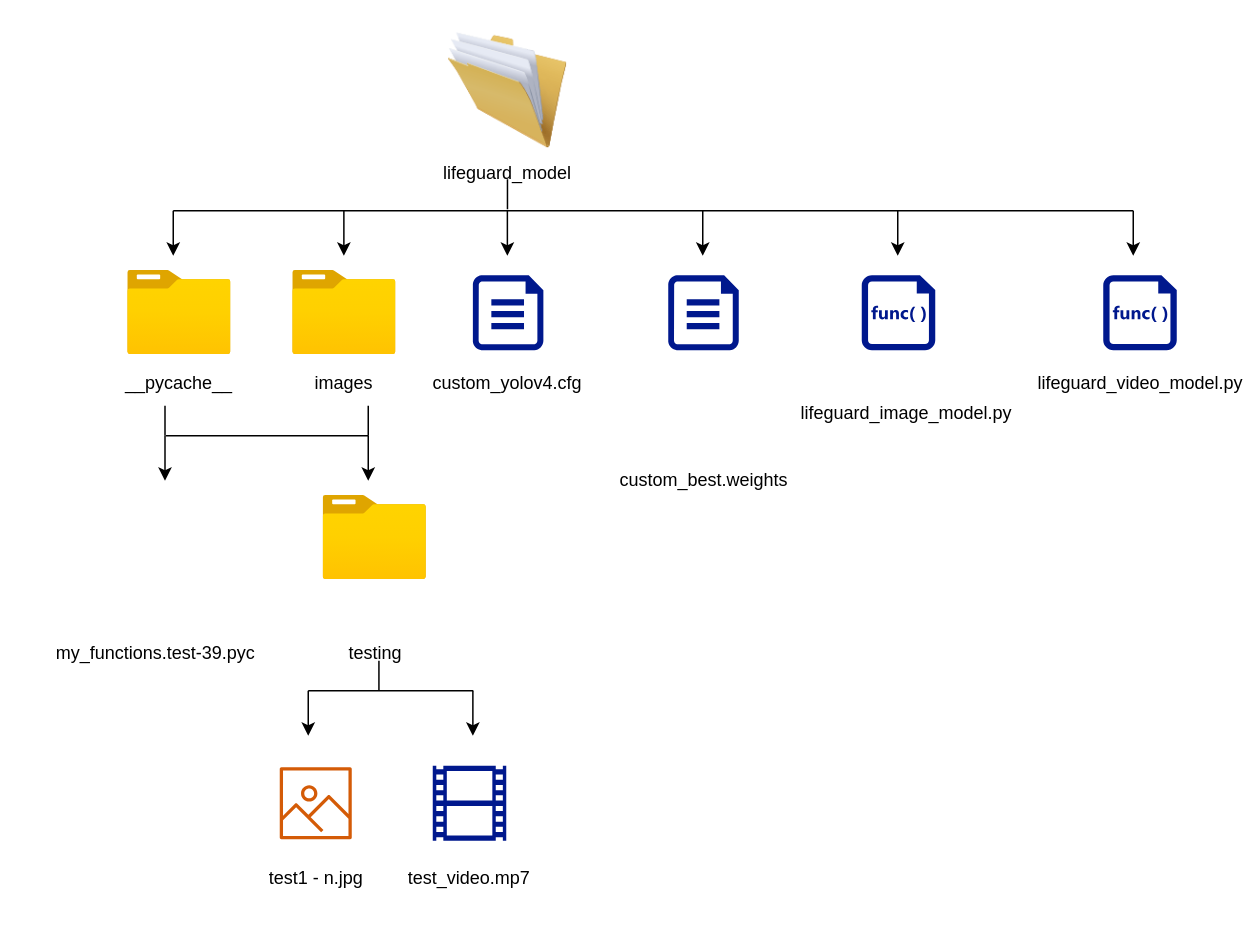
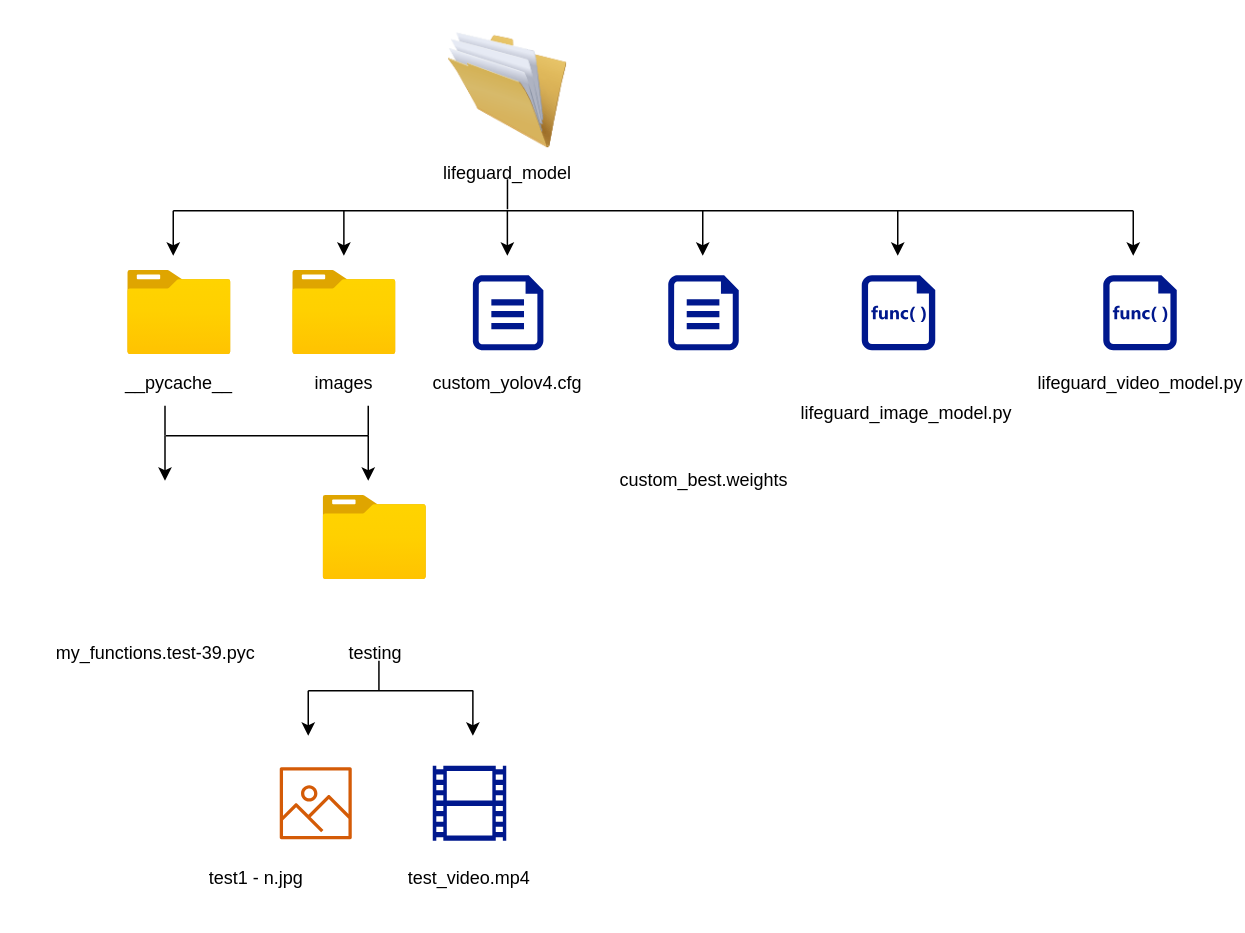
- <mxCell id="33" value="test1 - n.jpg" style="text;html=1;strokeColor=none;fillColor=none;align=center;verticalAlign=middle;whiteSpace=wrap;rounded=0;" parent="1" vertex="1"><mxGeometry x="167.5" y="570" width="85" height="30" as="geometry" /></mxCell>
+ <mxCell id="33" value="test1 - n.jpg" style="text;html=1;strokeColor=none;fillColor=none;align=center;verticalAlign=middle;whiteSpace=wrap;rounded=0;" parent="1" vertex="1"><mxGeometry x="127.5" y="570" width="85" height="30" as="geometry" /></mxCell>
- <mxCell id="35" value="test_video.mp7" style="text;html=1;strokeColor=none;fillColor=none;align=center;verticalAlign=middle;whiteSpace=wrap;rounded=0;" parent="1" vertex="1"><mxGeometry x="267" y="570" width="91" height="30" as="geometry" /></mxCell>
+ <mxCell id="35" value="test_video.mp4" style="text;html=1;strokeColor=none;fillColor=none;align=center;verticalAlign=middle;whiteSpace=wrap;rounded=0;" parent="1" vertex="1"><mxGeometry x="267" y="570" width="91" height="30" as="geometry" /></mxCell>
